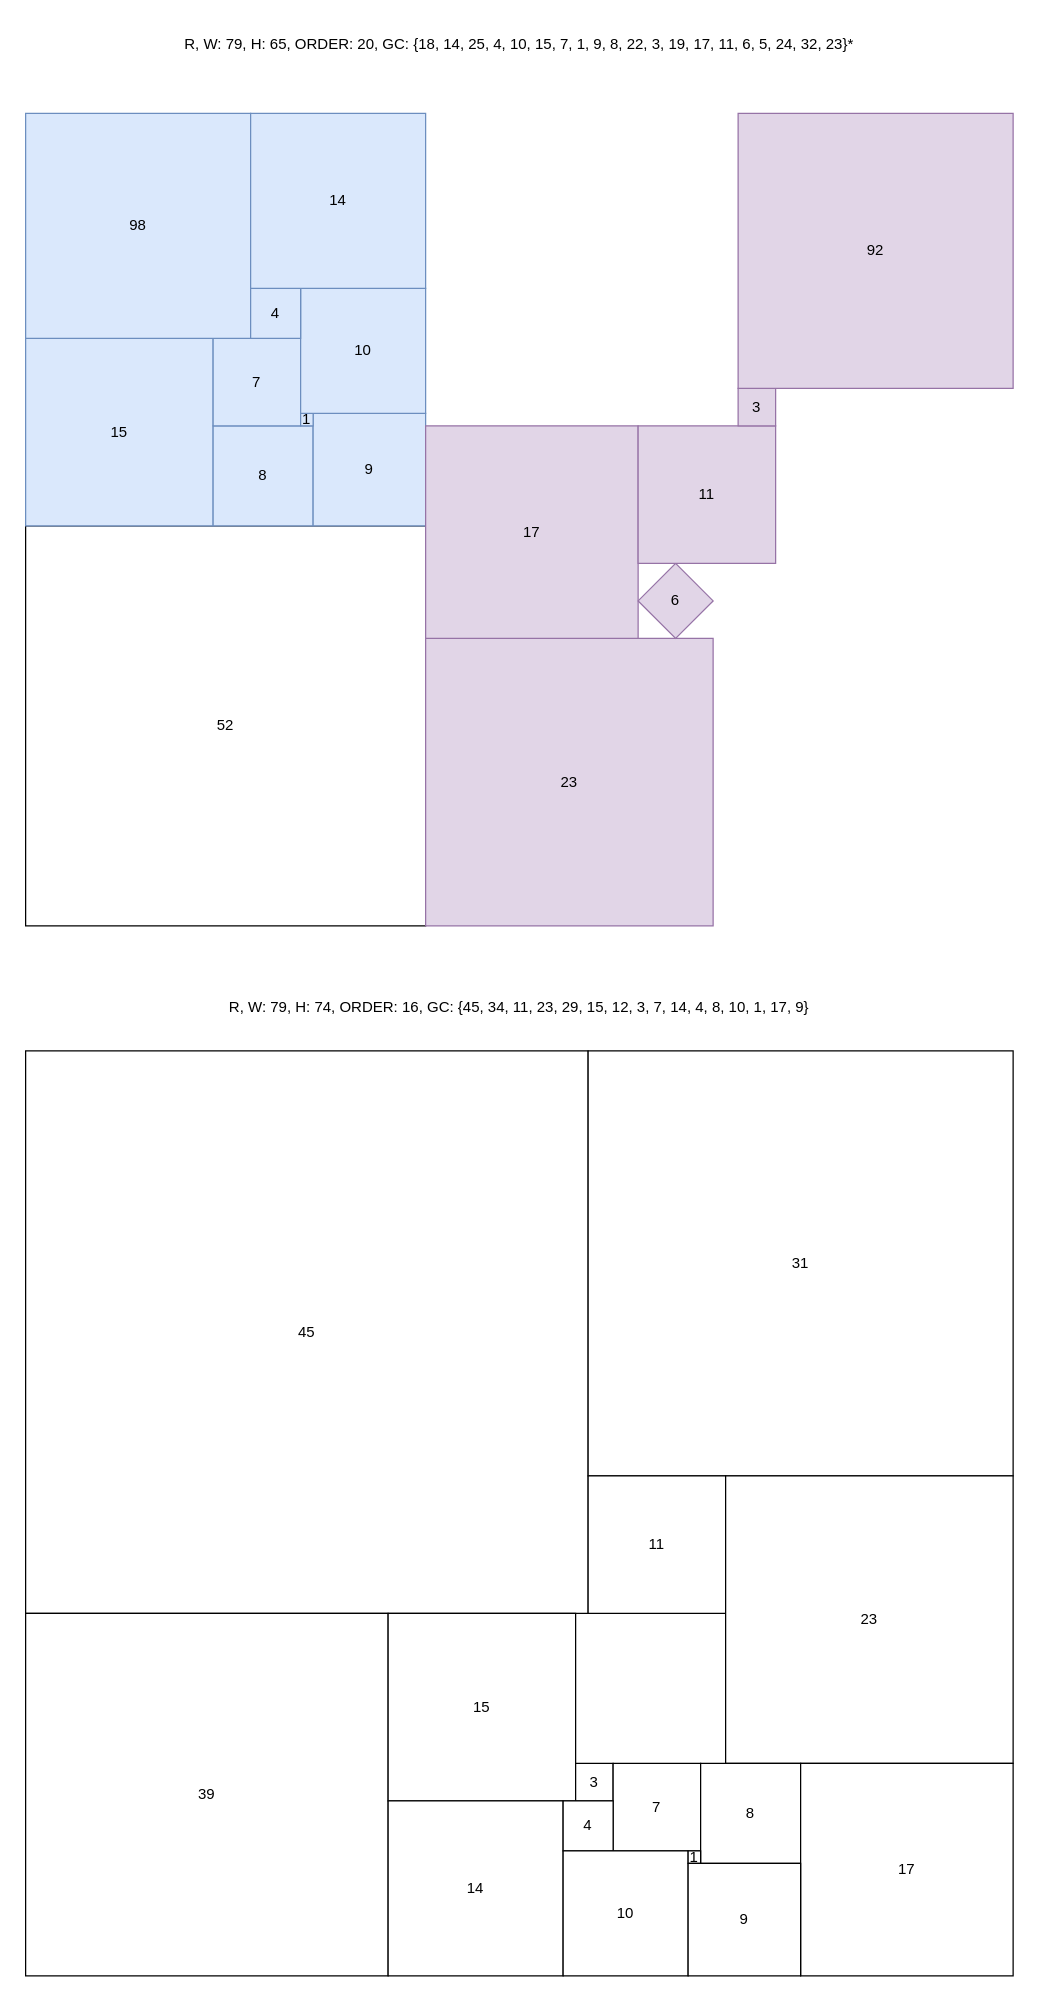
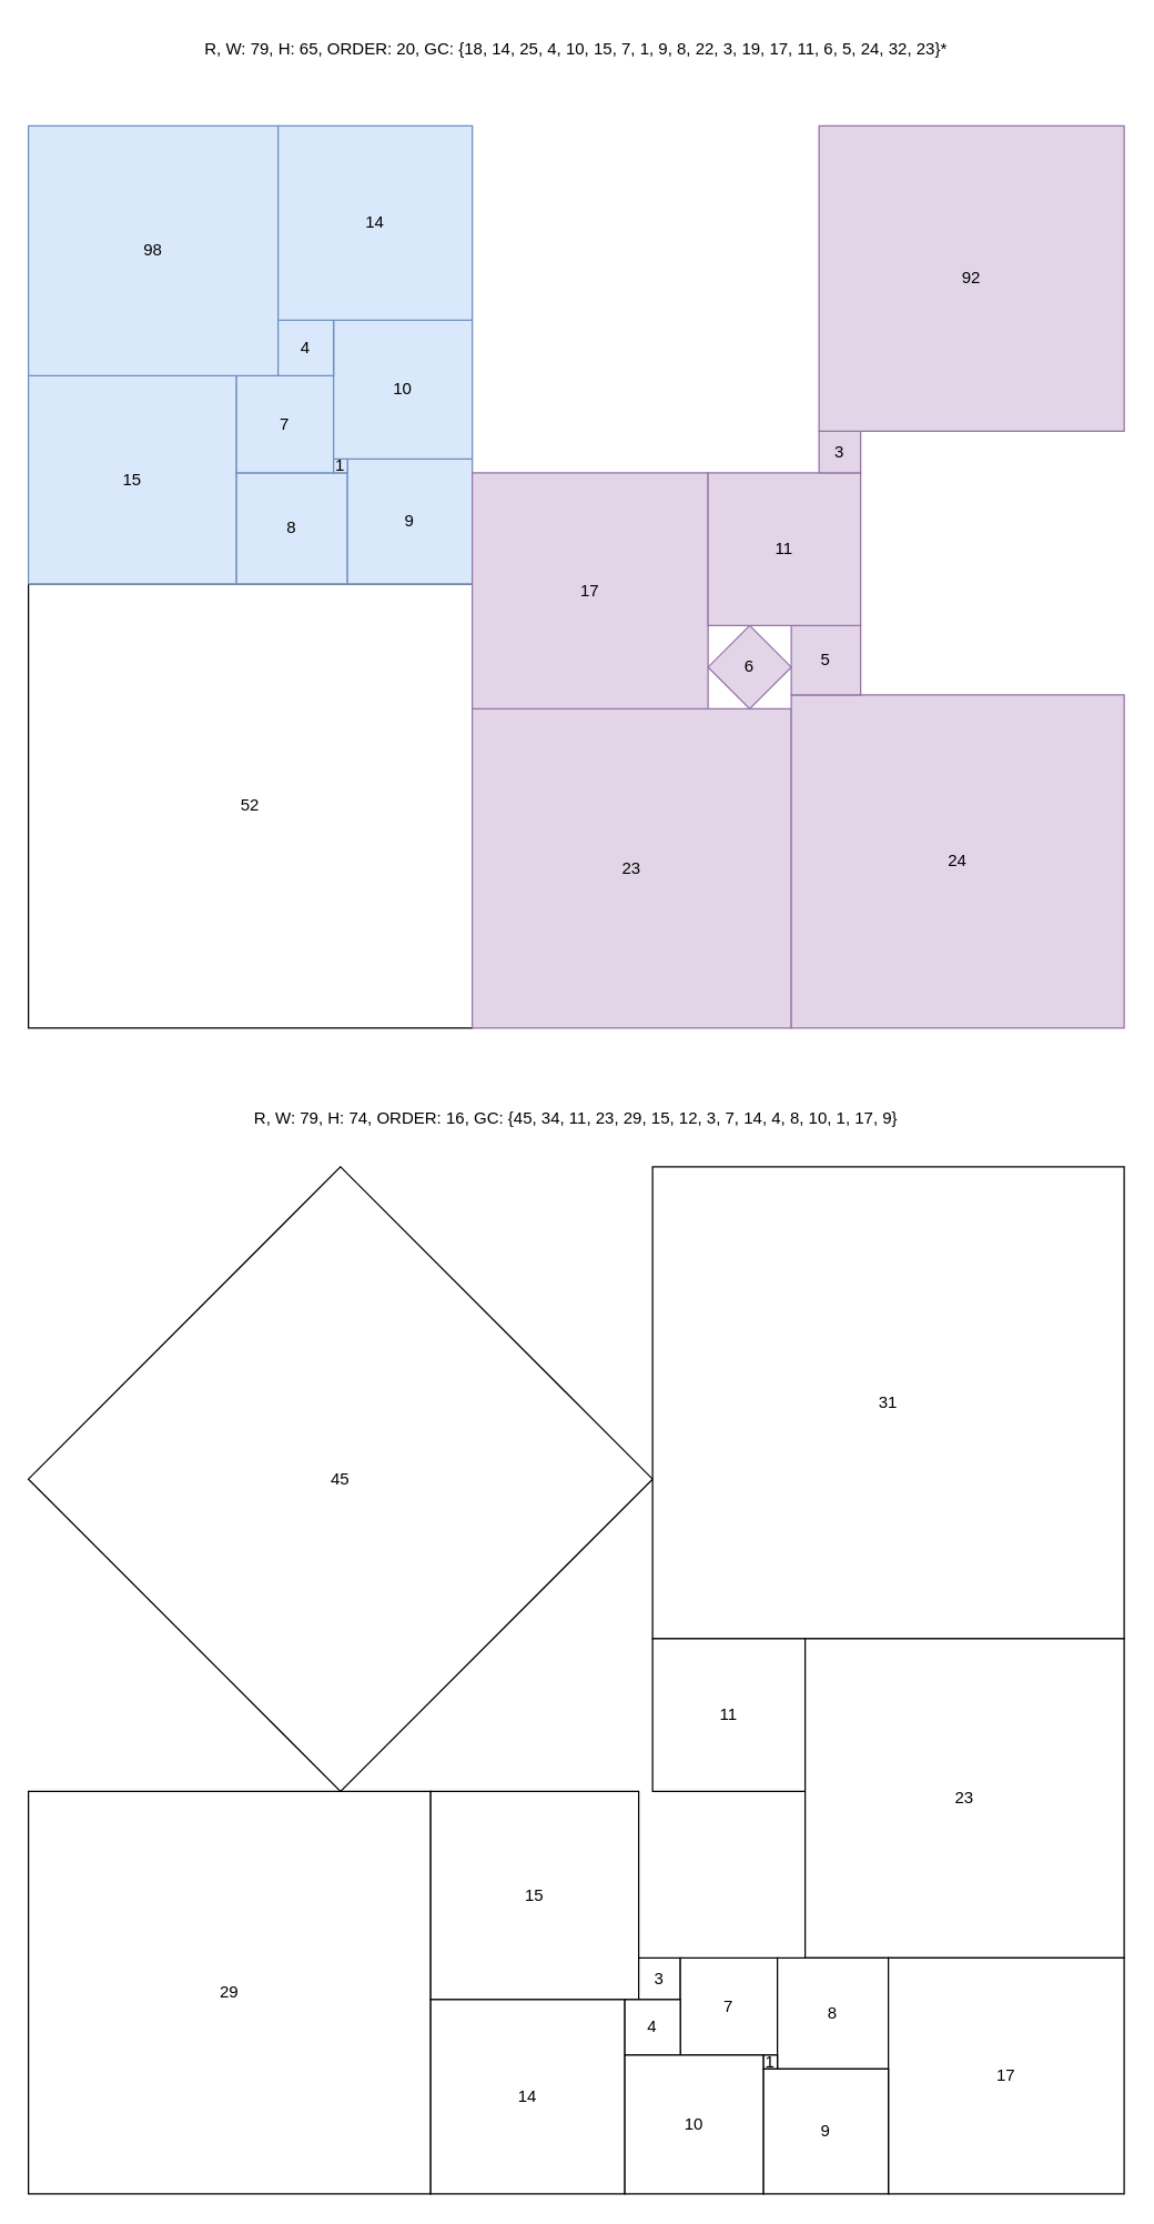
+ <mxCell id="35" value="5" style="rounded=0;whiteSpace=wrap;html=1;fillColor=#e1d5e7;strokeColor=#9673a6;" parent="30" vertex="1"><mxGeometry x="230" y="360" width="50" height="50" as="geometry" /></mxCell>
+ <mxCell id="32" value="24" style="rounded=0;whiteSpace=wrap;html=1;fillColor=#e1d5e7;strokeColor=#9673a6;" parent="30" vertex="1"><mxGeometry x="230" y="410" width="240" height="240" as="geometry" /></mxCell>
- <mxCell id="3" value="45" style="rounded=0;whiteSpace=wrap;html=1;" parent="1" vertex="1"><mxGeometry x="20" y="840" width="450" height="450" as="geometry" /></mxCell>
+ <mxCell id="3" value="45" style="rhombus;whiteSpace=wrap;html=1;" parent="1" vertex="1"><mxGeometry x="20" y="840" width="450" height="450" as="geometry" /></mxCell>
- <mxCell id="7" value="39" style="rounded=0;whiteSpace=wrap;html=1;" parent="1" vertex="1"><mxGeometry x="20" y="1290" width="290" height="290" as="geometry" /></mxCell>
+ <mxCell id="7" value="29" style="rounded=0;whiteSpace=wrap;html=1;" parent="1" vertex="1"><mxGeometry x="20" y="1290" width="290" height="290" as="geometry" /></mxCell>
